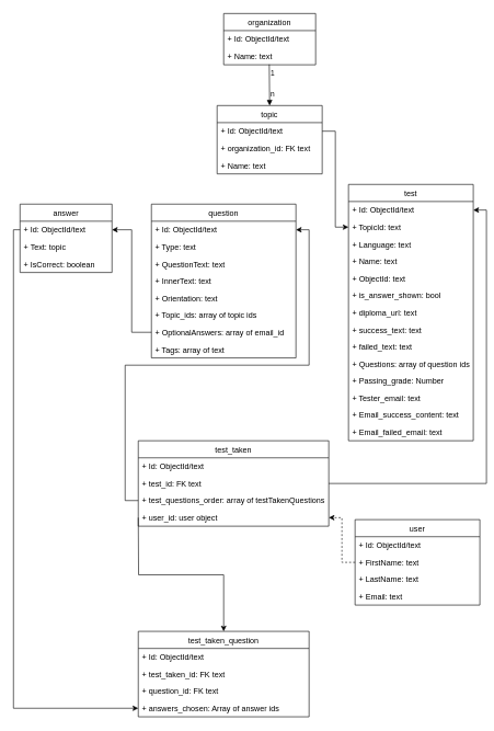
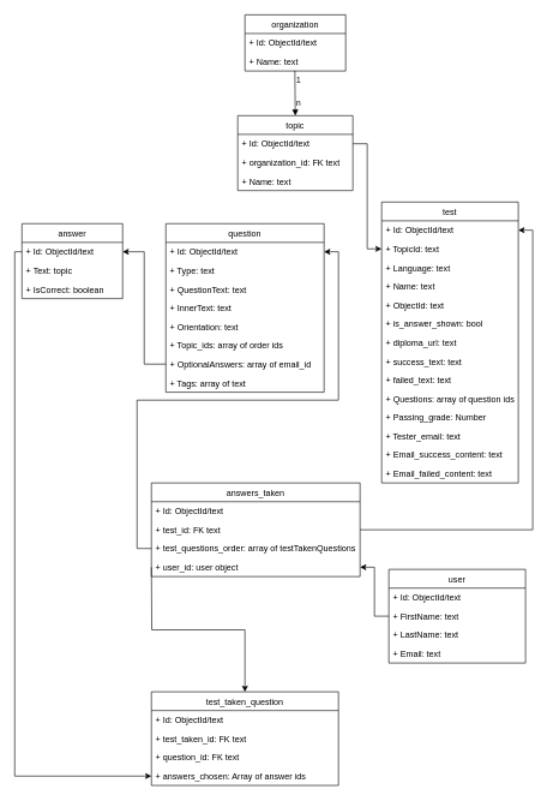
- <mxCell id="33" value="+ Topic_ids: array of topic ids" style="text;strokeColor=none;fillColor=none;align=left;verticalAlign=top;spacingLeft=4;spacingRight=4;overflow=hidden;rotatable=0;points=[[0,0.5],[1,0.5]];portConstraint=eastwest;" vertex="1" parent="27"><mxGeometry y="156" width="220" height="26" as="geometry" /></mxCell>
+ <mxCell id="33" value="+ Topic_ids: array of order ids" style="text;strokeColor=none;fillColor=none;align=left;verticalAlign=top;spacingLeft=4;spacingRight=4;overflow=hidden;rotatable=0;points=[[0,0.5],[1,0.5]];portConstraint=eastwest;" vertex="1" parent="27"><mxGeometry y="156" width="220" height="26" as="geometry" /></mxCell>
- <mxCell id="26" value="+ Email_failed_email: text" style="text;strokeColor=none;fillColor=none;align=left;verticalAlign=top;spacingLeft=4;spacingRight=4;overflow=hidden;rotatable=0;points=[[0,0.5],[1,0.5]];portConstraint=eastwest;" parent="12" vertex="1"><mxGeometry y="364" width="190" height="26" as="geometry" /></mxCell>
+ <mxCell id="26" value="+ Email_failed_content: text" style="text;strokeColor=none;fillColor=none;align=left;verticalAlign=top;spacingLeft=4;spacingRight=4;overflow=hidden;rotatable=0;points=[[0,0.5],[1,0.5]];portConstraint=eastwest;" parent="12" vertex="1"><mxGeometry y="364" width="190" height="26" as="geometry" /></mxCell>
- <mxCell id="48" value="test_taken" style="swimlane;fontStyle=0;childLayout=stackLayout;horizontal=1;startSize=26;fillColor=none;horizontalStack=0;resizeParent=1;resizeParentMax=0;resizeLast=0;collapsible=1;marginBottom=0;" parent="1" vertex="1"><mxGeometry x="210" y="670" width="290" height="130" as="geometry" /></mxCell>
+ <mxCell id="48" value="answers_taken" style="swimlane;fontStyle=0;childLayout=stackLayout;horizontal=1;startSize=26;fillColor=none;horizontalStack=0;resizeParent=1;resizeParentMax=0;resizeLast=0;collapsible=1;marginBottom=0;" parent="1" vertex="1"><mxGeometry x="210" y="670" width="290" height="130" as="geometry" /></mxCell>
- <mxCell id="42" style="edgeStyle=orthogonalEdgeStyle;rounded=0;orthogonalLoop=1;jettySize=auto;html=1;dashed=1;" parent="1" source="43" target="52" edge="1"><mxGeometry relative="1" as="geometry" /></mxCell>
+ <mxCell id="42" style="edgeStyle=orthogonalEdgeStyle;rounded=0;orthogonalLoop=1;jettySize=auto;html=1;" parent="1" source="43" target="52" edge="1"><mxGeometry relative="1" as="geometry" /></mxCell>
